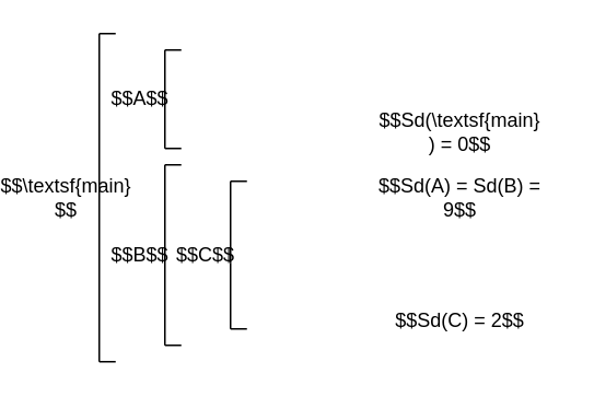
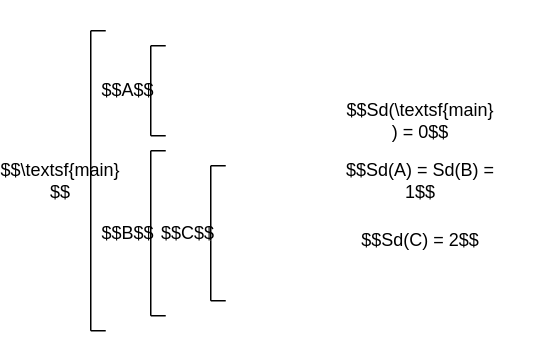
- <mxCell id="20" value="$$Sd(A) = Sd(B) = 9$$" style="text;html=1;strokeColor=none;fillColor=none;align=center;verticalAlign=middle;whiteSpace=wrap;rounded=0;" vertex="1" parent="1"><mxGeometry x="220" y="100" width="120" height="40" as="geometry" /></mxCell>
+ <mxCell id="20" value="$$Sd(A) = Sd(B) = 1$$" style="text;html=1;strokeColor=none;fillColor=none;align=center;verticalAlign=middle;whiteSpace=wrap;rounded=0;" vertex="1" parent="1"><mxGeometry x="220" y="100" width="120" height="40" as="geometry" /></mxCell>
- <mxCell id="21" value="$$Sd(C) = 2$$" style="text;html=1;strokeColor=none;fillColor=none;align=center;verticalAlign=middle;whiteSpace=wrap;rounded=0;" vertex="1" parent="1"><mxGeometry x="220" y="175" width="120" height="40" as="geometry" /></mxCell>
+ <mxCell id="21" value="$$Sd(C) = 2$$" style="text;html=1;strokeColor=none;fillColor=none;align=center;verticalAlign=middle;whiteSpace=wrap;rounded=0;" vertex="1" parent="1"><mxGeometry x="220" y="140" width="120" height="40" as="geometry" /></mxCell>
